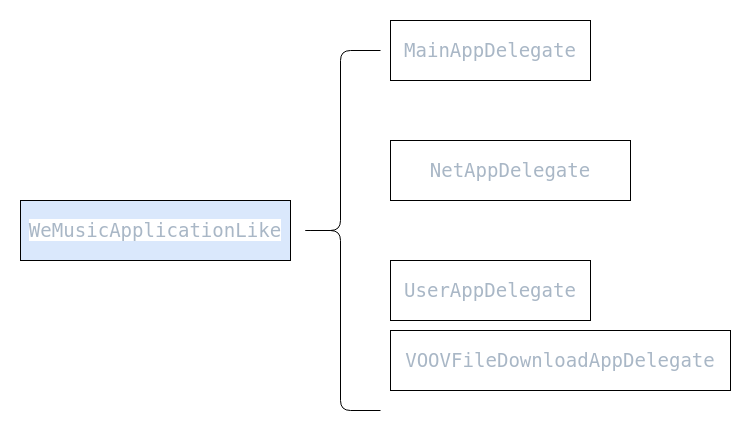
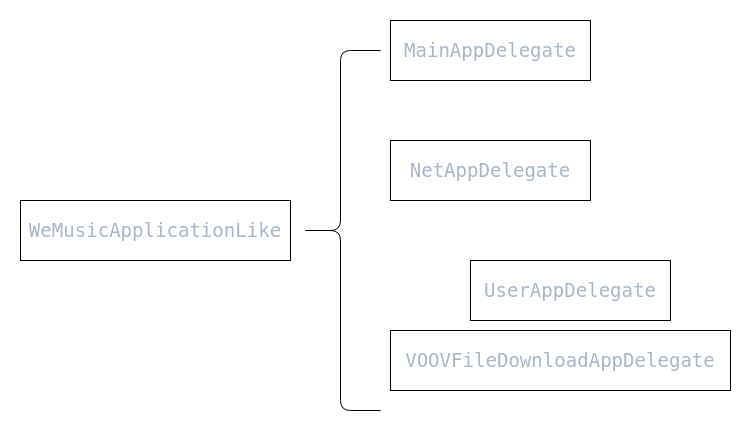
- <mxCell id="4" value="&lt;pre style=&quot;color: rgb(169 , 183 , 198) ; font-family: &amp;#34;menlo&amp;#34; , monospace ; font-size: 14.3pt&quot;&gt;&lt;span style=&quot;background-color: rgb(255 , 255 , 255)&quot;&gt;NetAppDelegate&lt;/span&gt;&lt;/pre&gt;" style="rounded=0;whiteSpace=wrap;html=1;" vertex="1" parent="1"><mxGeometry x="390" y="140" width="240" height="60" as="geometry" /></mxCell>
+ <mxCell id="4" value="&lt;pre style=&quot;color: rgb(169 , 183 , 198) ; font-family: &amp;#34;menlo&amp;#34; , monospace ; font-size: 14.3pt&quot;&gt;&lt;span style=&quot;background-color: rgb(255 , 255 , 255)&quot;&gt;NetAppDelegate&lt;/span&gt;&lt;/pre&gt;" style="rounded=0;whiteSpace=wrap;html=1;" vertex="1" parent="1"><mxGeometry x="390" y="140" width="200" height="60" as="geometry" /></mxCell>
- <mxCell id="7" value="&lt;pre style=&quot;color: rgb(169 , 183 , 198) ; font-family: &amp;#34;menlo&amp;#34; , monospace ; font-size: 14.3pt&quot;&gt;&lt;span style=&quot;background-color: rgb(255 , 255 , 255)&quot;&gt;WeMusicApplicationLike&lt;/span&gt;&lt;/pre&gt;" style="rounded=0;whiteSpace=wrap;html=1;fillColor=#dae8fc;" vertex="1" parent="1"><mxGeometry x="20" y="200" width="270" height="60" as="geometry" /></mxCell>
+ <mxCell id="7" value="&lt;pre style=&quot;color: rgb(169 , 183 , 198) ; font-family: &amp;#34;menlo&amp;#34; , monospace ; font-size: 14.3pt&quot;&gt;&lt;span style=&quot;background-color: rgb(255 , 255 , 255)&quot;&gt;WeMusicApplicationLike&lt;/span&gt;&lt;/pre&gt;" style="rounded=0;whiteSpace=wrap;html=1;" vertex="1" parent="1"><mxGeometry x="20" y="200" width="270" height="60" as="geometry" /></mxCell>
- <mxCell id="5" value="&lt;pre style=&quot;color: rgb(169 , 183 , 198) ; font-family: &amp;#34;menlo&amp;#34; , monospace ; font-size: 14.3pt&quot;&gt;&lt;span style=&quot;background-color: rgb(255 , 255 , 255)&quot;&gt;UserAppDelegate&lt;/span&gt;&lt;/pre&gt;" style="rounded=0;whiteSpace=wrap;html=1;" vertex="1" parent="1"><mxGeometry x="390" y="260" width="200" height="60" as="geometry" /></mxCell>
+ <mxCell id="5" value="&lt;pre style=&quot;color: rgb(169 , 183 , 198) ; font-family: &amp;#34;menlo&amp;#34; , monospace ; font-size: 14.3pt&quot;&gt;&lt;span style=&quot;background-color: rgb(255 , 255 , 255)&quot;&gt;UserAppDelegate&lt;/span&gt;&lt;/pre&gt;" style="rounded=0;whiteSpace=wrap;html=1;" vertex="1" parent="1"><mxGeometry x="470" y="260" width="200" height="60" as="geometry" /></mxCell>
